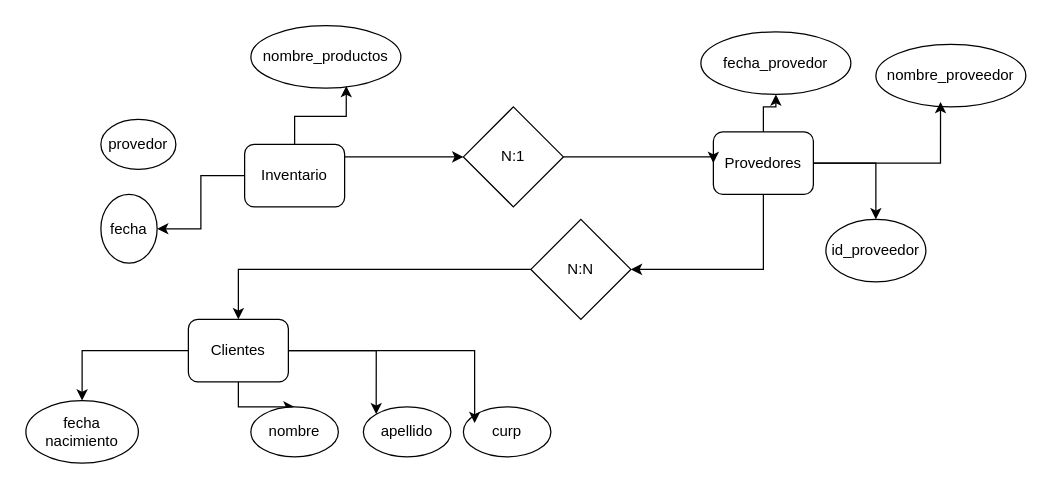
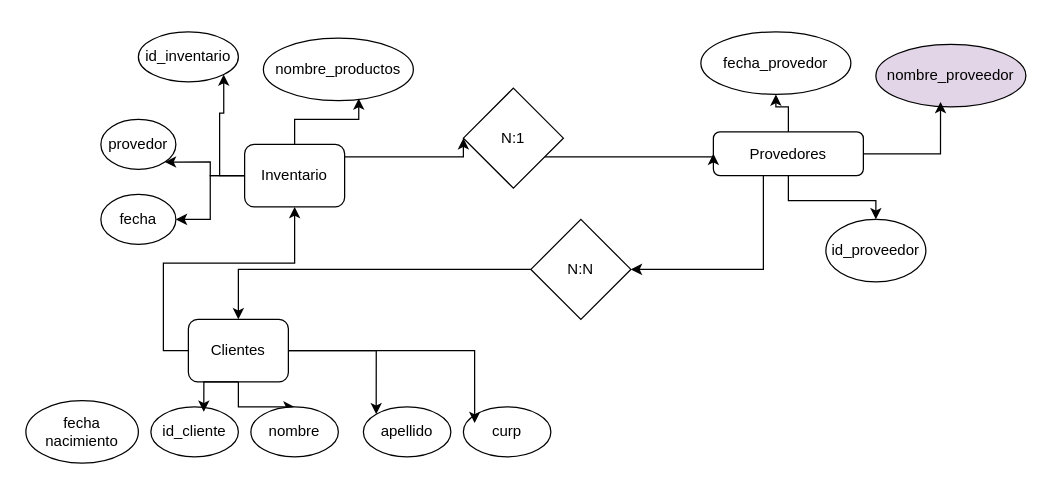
+ <mxCell id="15" value="id_inventario" style="ellipse;whiteSpace=wrap;html=1;" vertex="1" parent="1"><mxGeometry x="110" y="25" width="80" height="40" as="geometry" /></mxCell>
- <mxCell id="16" value="nombre_productos" style="ellipse;whiteSpace=wrap;html=1;" vertex="1" parent="1"><mxGeometry x="200" y="20" width="120" height="50" as="geometry" /></mxCell>
+ <mxCell id="16" value="nombre_productos" style="ellipse;whiteSpace=wrap;html=1;" vertex="1" parent="1"><mxGeometry x="210" y="30" width="120" height="50" as="geometry" /></mxCell>
- <mxCell id="21" value="nombre_proveedor" style="ellipse;whiteSpace=wrap;html=1;" vertex="1" parent="1"><mxGeometry x="700" y="35" width="120" height="50" as="geometry" /></mxCell>
+ <mxCell id="21" value="nombre_proveedor" style="ellipse;whiteSpace=wrap;html=1;fillColor=#e1d5e7;" vertex="1" parent="1"><mxGeometry x="700" y="35" width="120" height="50" as="geometry" /></mxCell>
+ <mxCell id="4" style="edgeStyle=orthogonalEdgeStyle;rounded=0;orthogonalLoop=1;jettySize=auto;html=1;entryX=1;entryY=1;entryDx=0;entryDy=0;" edge="1" parent="1" source="6" target="15"><mxGeometry relative="1" as="geometry" /></mxCell>
- <mxCell id="32" value="N:1" style="rhombus;whiteSpace=wrap;html=1;" vertex="1" parent="1"><mxGeometry x="370" y="85" width="80" height="80" as="geometry" /></mxCell>
+ <mxCell id="32" value="N:1" style="rhombus;whiteSpace=wrap;html=1;" vertex="1" parent="1"><mxGeometry x="370" y="70" width="80" height="80" as="geometry" /></mxCell>
+ <mxCell id="3" style="edgeStyle=orthogonalEdgeStyle;rounded=0;orthogonalLoop=1;jettySize=auto;html=1;entryX=1;entryY=1;entryDx=0;entryDy=0;" edge="1" parent="1" source="6" target="17"><mxGeometry relative="1" as="geometry" /></mxCell>
- <mxCell id="14" value="Provedores" style="rounded=1;whiteSpace=wrap;html=1;" vertex="1" parent="1"><mxGeometry x="570" y="105" width="80" height="50" as="geometry" /></mxCell>
+ <mxCell id="14" value="Provedores" style="rounded=1;whiteSpace=wrap;html=1;" vertex="1" parent="1"><mxGeometry x="570" y="105" width="120" height="35" as="geometry" /></mxCell>
- <mxCell id="18" value="fecha" style="ellipse;whiteSpace=wrap;html=1;" vertex="1" parent="1"><mxGeometry x="80" y="155" width="45" height="55" as="geometry" /></mxCell>
+ <mxCell id="18" value="fecha" style="ellipse;whiteSpace=wrap;html=1;" vertex="1" parent="1"><mxGeometry x="80" y="155" width="60" height="40" as="geometry" /></mxCell>
- <mxCell id="7" style="edgeStyle=orthogonalEdgeStyle;rounded=0;orthogonalLoop=1;jettySize=auto;html=1;exitX=0;exitY=0.5;exitDx=0;exitDy=0;entryX=0.5;entryY=0;entryDx=0;entryDy=0;" edge="1" parent="1" source="10" target="26"><mxGeometry relative="1" as="geometry" /></mxCell>
+ <mxCell id="7" style="edgeStyle=orthogonalEdgeStyle;rounded=0;orthogonalLoop=1;jettySize=auto;html=1;exitX=0;exitY=0.5;exitDx=0;exitDy=0;" edge="1" parent="1" source="10" target="6"><mxGeometry relative="1" as="geometry" /></mxCell>
+ <mxCell id="27" style="edgeStyle=orthogonalEdgeStyle;rounded=0;orthogonalLoop=1;jettySize=auto;html=1;exitX=0.5;exitY=1;exitDx=0;exitDy=0;entryX=0.605;entryY=0.1;entryDx=0;entryDy=0;entryPerimeter=0;" edge="1" parent="1" source="10" target="22"><mxGeometry relative="1" as="geometry" /></mxCell>
+ <mxCell id="22" value="id_cliente" style="ellipse;whiteSpace=wrap;html=1;" vertex="1" parent="1"><mxGeometry x="120" y="325" width="70" height="40" as="geometry" /></mxCell>
